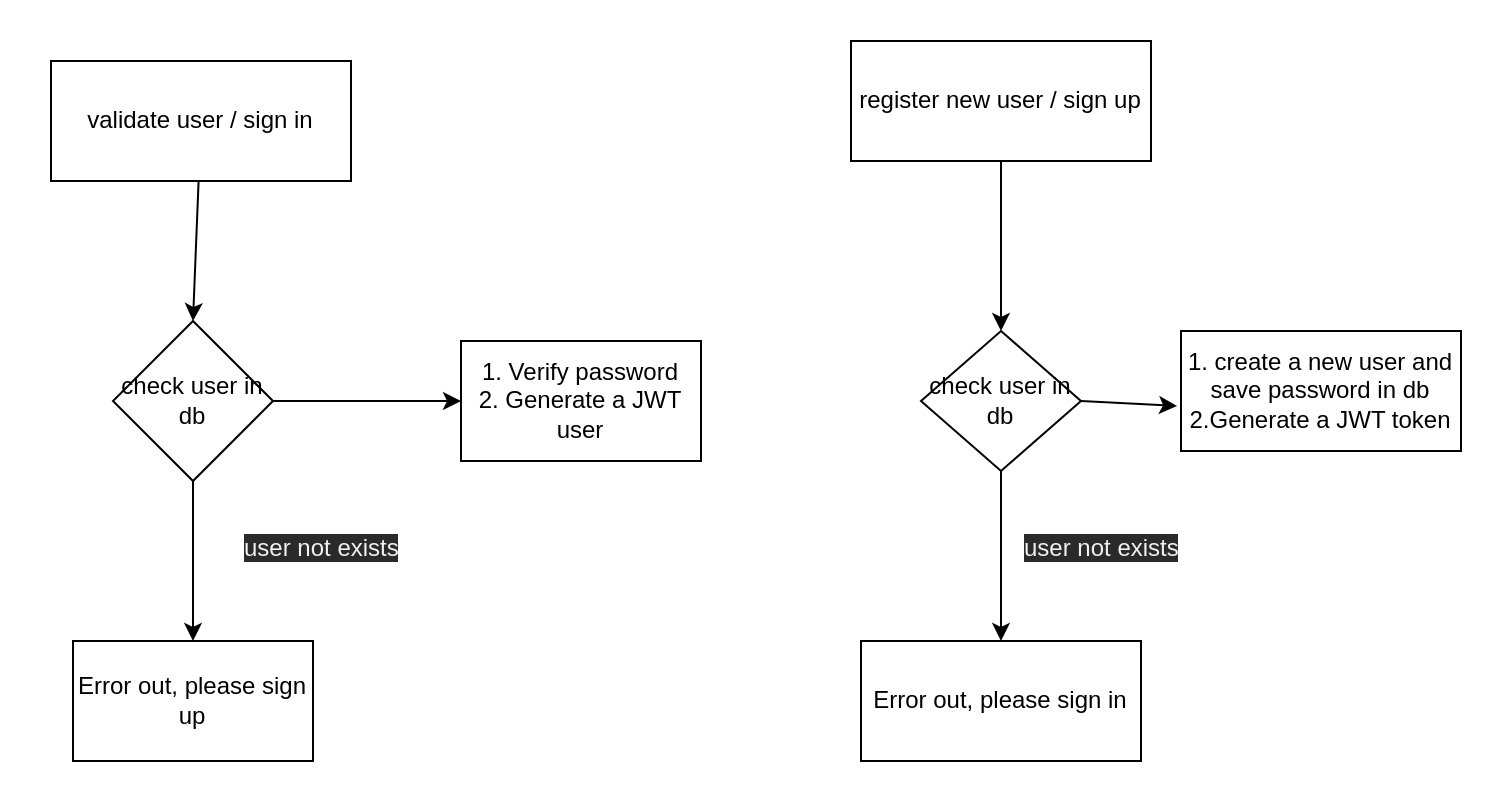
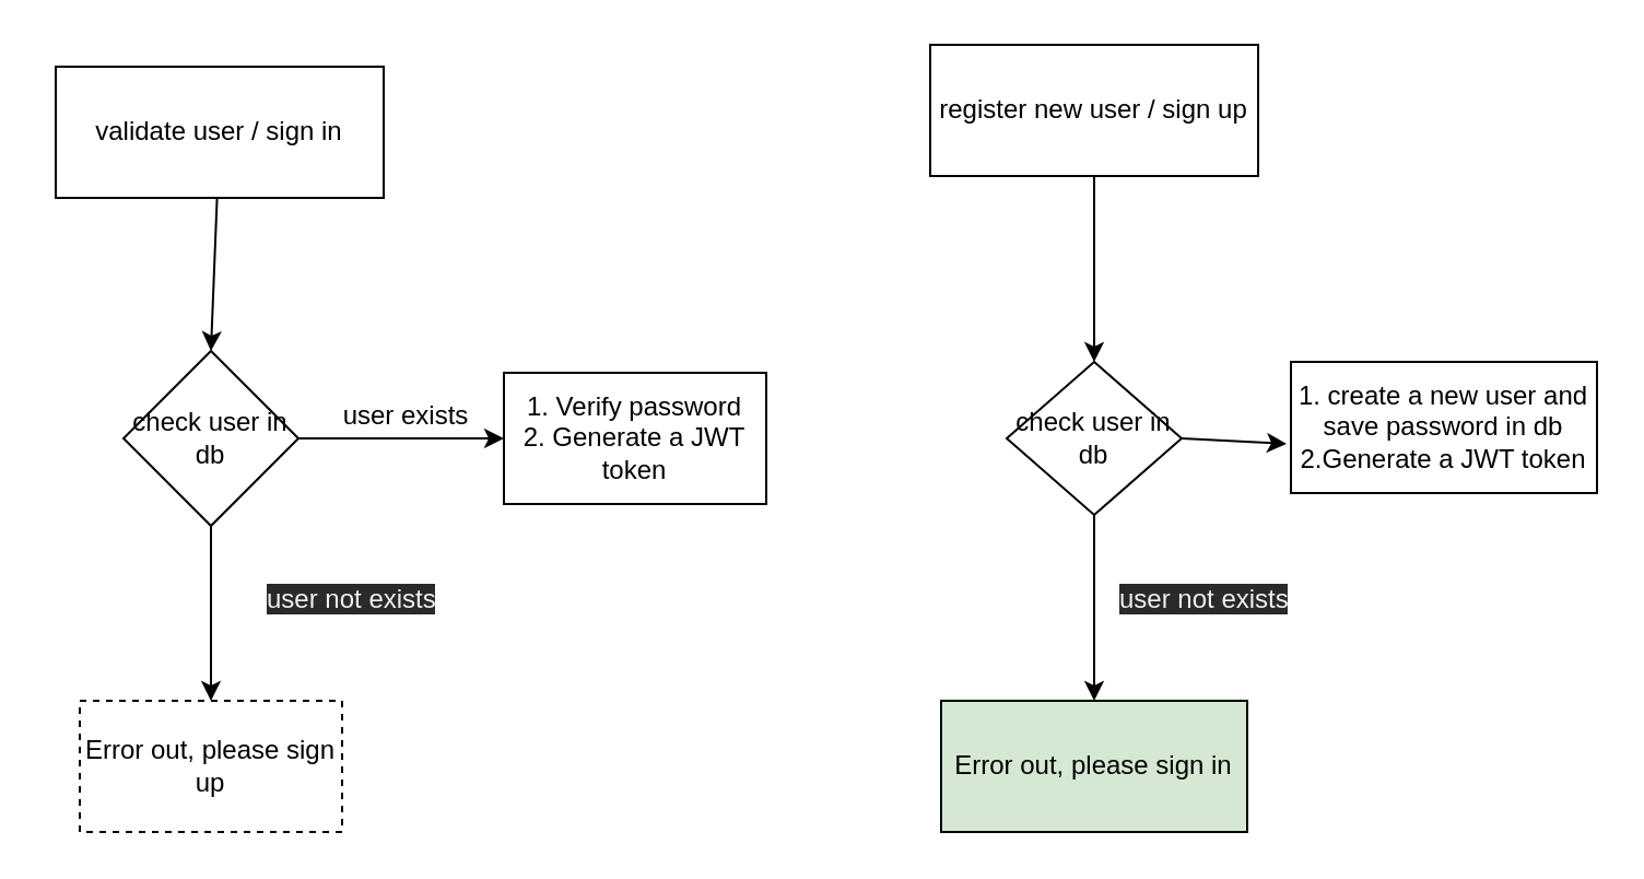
+ <mxCell id="17" value="user exists" style="text;html=1;align=center;verticalAlign=middle;resizable=0;points=[];autosize=1;strokeColor=none;fillColor=none;" vertex="1" parent="9"><mxGeometry x="130" y="160" width="70" height="20" as="geometry" /></mxCell>
- <mxCell id="13" value="1. Verify password &lt;br&gt;2. Generate a JWT user" style="whiteSpace=wrap;html=1;" vertex="1" parent="9"><mxGeometry x="210" y="150" width="120" height="60" as="geometry" /></mxCell>
+ <mxCell id="13" value="1. Verify password &lt;br&gt;2. Generate a JWT token" style="whiteSpace=wrap;html=1;" vertex="1" parent="9"><mxGeometry x="210" y="150" width="120" height="60" as="geometry" /></mxCell>
- <mxCell id="15" value="Error out, please sign&lt;br&gt;up" style="whiteSpace=wrap;html=1;" vertex="1" parent="9"><mxGeometry x="16" y="300" width="120" height="60" as="geometry" /></mxCell>
+ <mxCell id="15" value="Error out, please sign&lt;br&gt;up" style="whiteSpace=wrap;html=1;dashed=1;" vertex="1" parent="9"><mxGeometry x="16" y="300" width="120" height="60" as="geometry" /></mxCell>
- <mxCell id="4" value="Error out, please sign in" style="rounded=0;whiteSpace=wrap;html=1;" vertex="1" parent="1"><mxGeometry x="430" y="320" width="140" height="60" as="geometry" /></mxCell>
+ <mxCell id="4" value="Error out, please sign in" style="rounded=0;whiteSpace=wrap;html=1;fillColor=#d5e8d4;" vertex="1" parent="1"><mxGeometry x="430" y="320" width="140" height="60" as="geometry" /></mxCell>
